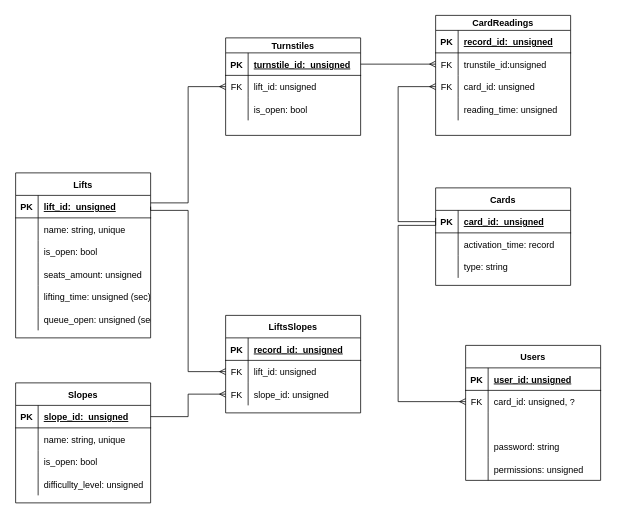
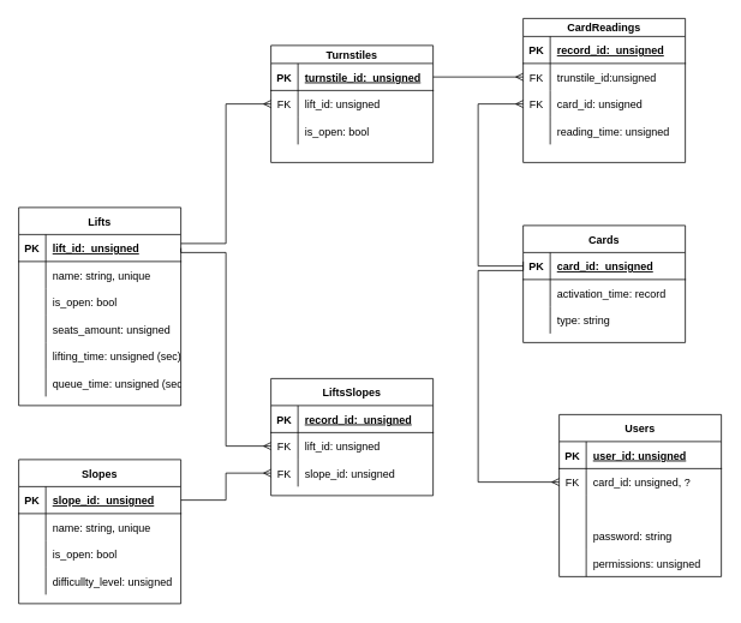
- <mxCell id="58" value="queue_open: unsigned (sec)" style="shape=partialRectangle;connectable=0;fillColor=none;top=0;left=0;bottom=0;right=0;align=left;spacingLeft=6;overflow=hidden;" parent="56" vertex="1"><mxGeometry x="30" width="150" height="30" as="geometry" /></mxCell>
+ <mxCell id="58" value="queue_time: unsigned (sec)" style="shape=partialRectangle;connectable=0;fillColor=none;top=0;left=0;bottom=0;right=0;align=left;spacingLeft=6;overflow=hidden;" parent="56" vertex="1"><mxGeometry x="30" width="150" height="30" as="geometry" /></mxCell>
